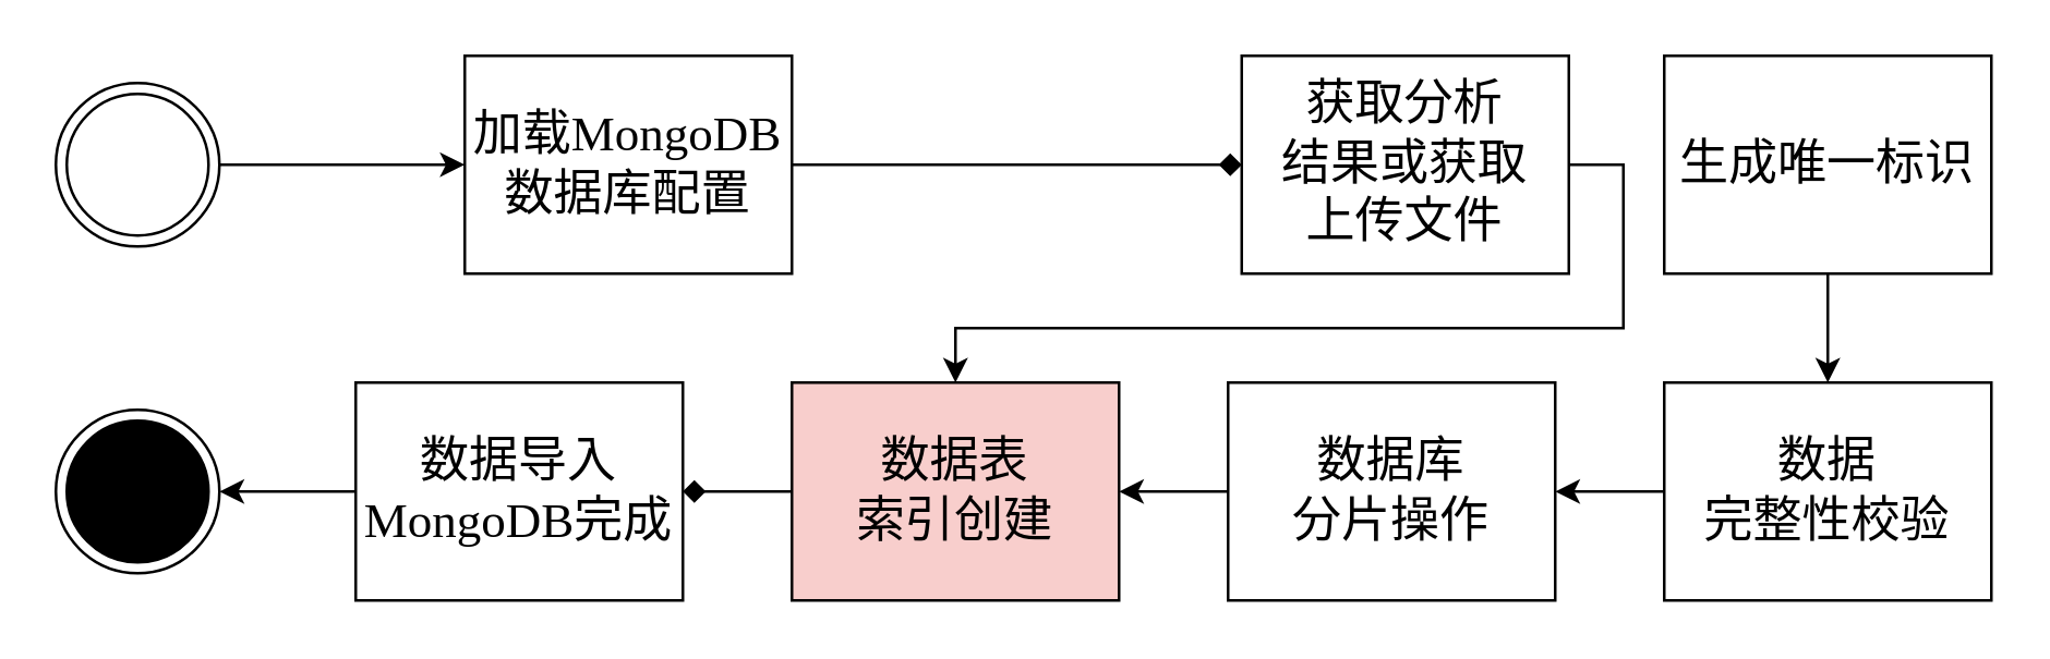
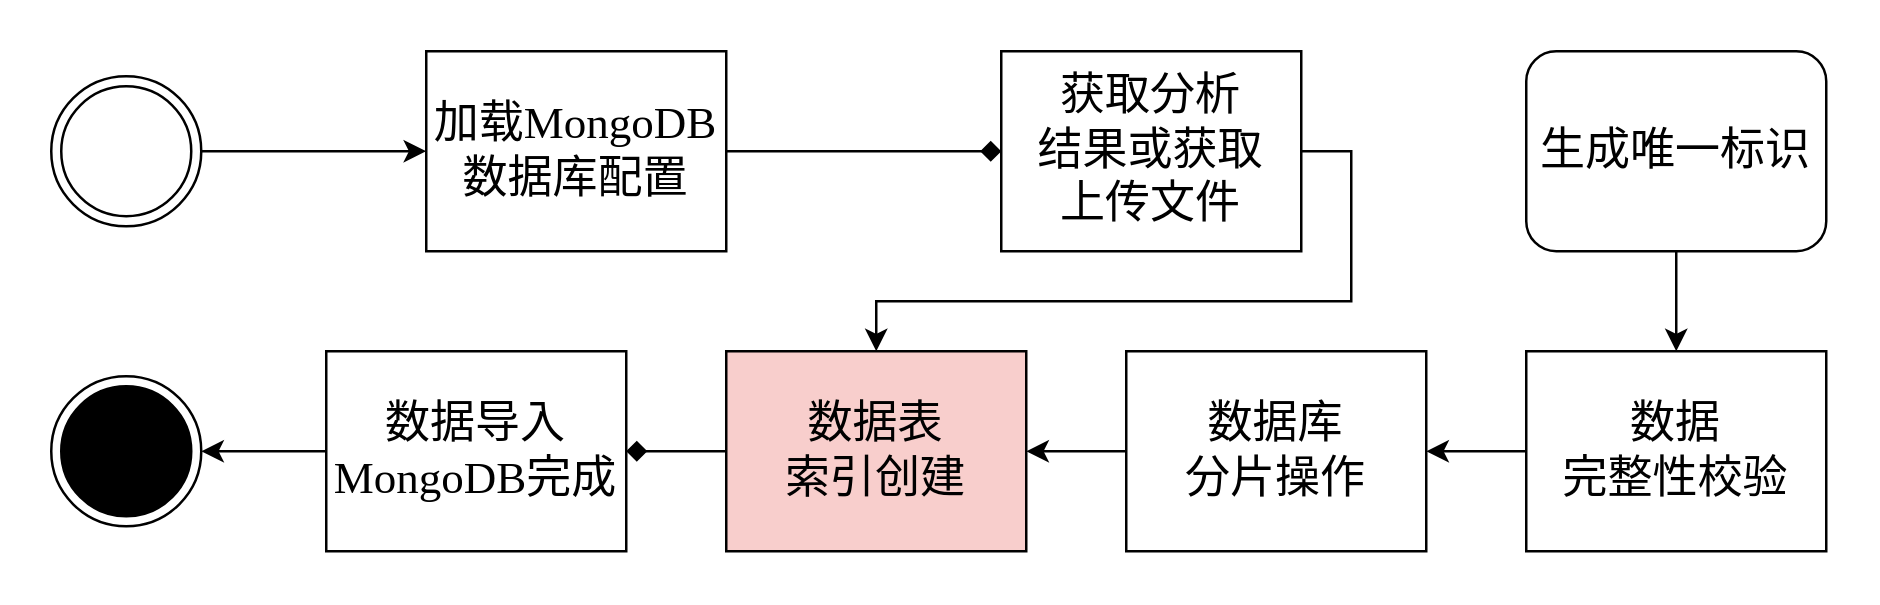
- <mxCell id="13" value="获取分析&lt;br style=&quot;font-size: 18px;&quot;&gt;结果或获取&lt;br style=&quot;font-size: 18px;&quot;&gt;上传文件" style="rounded=0;whiteSpace=wrap;html=1;fontFamily=SimSun;fontSize=18;direction=east;" parent="1" vertex="1"><mxGeometry x="455" y="20" width="120" height="80" as="geometry" /></mxCell>
+ <mxCell id="13" value="获取分析&lt;br style=&quot;font-size: 18px;&quot;&gt;结果或获取&lt;br style=&quot;font-size: 18px;&quot;&gt;上传文件" style="rounded=0;whiteSpace=wrap;html=1;fontFamily=SimSun;fontSize=18;direction=east;" parent="1" vertex="1"><mxGeometry x="400" y="20" width="120" height="80" as="geometry" /></mxCell>
- <mxCell id="12" value="生成唯一标识" style="rounded=0;whiteSpace=wrap;html=1;fontFamily=SimSun;fontSize=18;direction=east;" parent="1" vertex="1"><mxGeometry x="610" y="20" width="120" height="80" as="geometry" /></mxCell>
+ <mxCell id="12" value="生成唯一标识" style="whiteSpace=wrap;html=1;fontFamily=SimSun;fontSize=18;direction=east;rounded=1;" parent="1" vertex="1"><mxGeometry x="610" y="20" width="120" height="80" as="geometry" /></mxCell>
